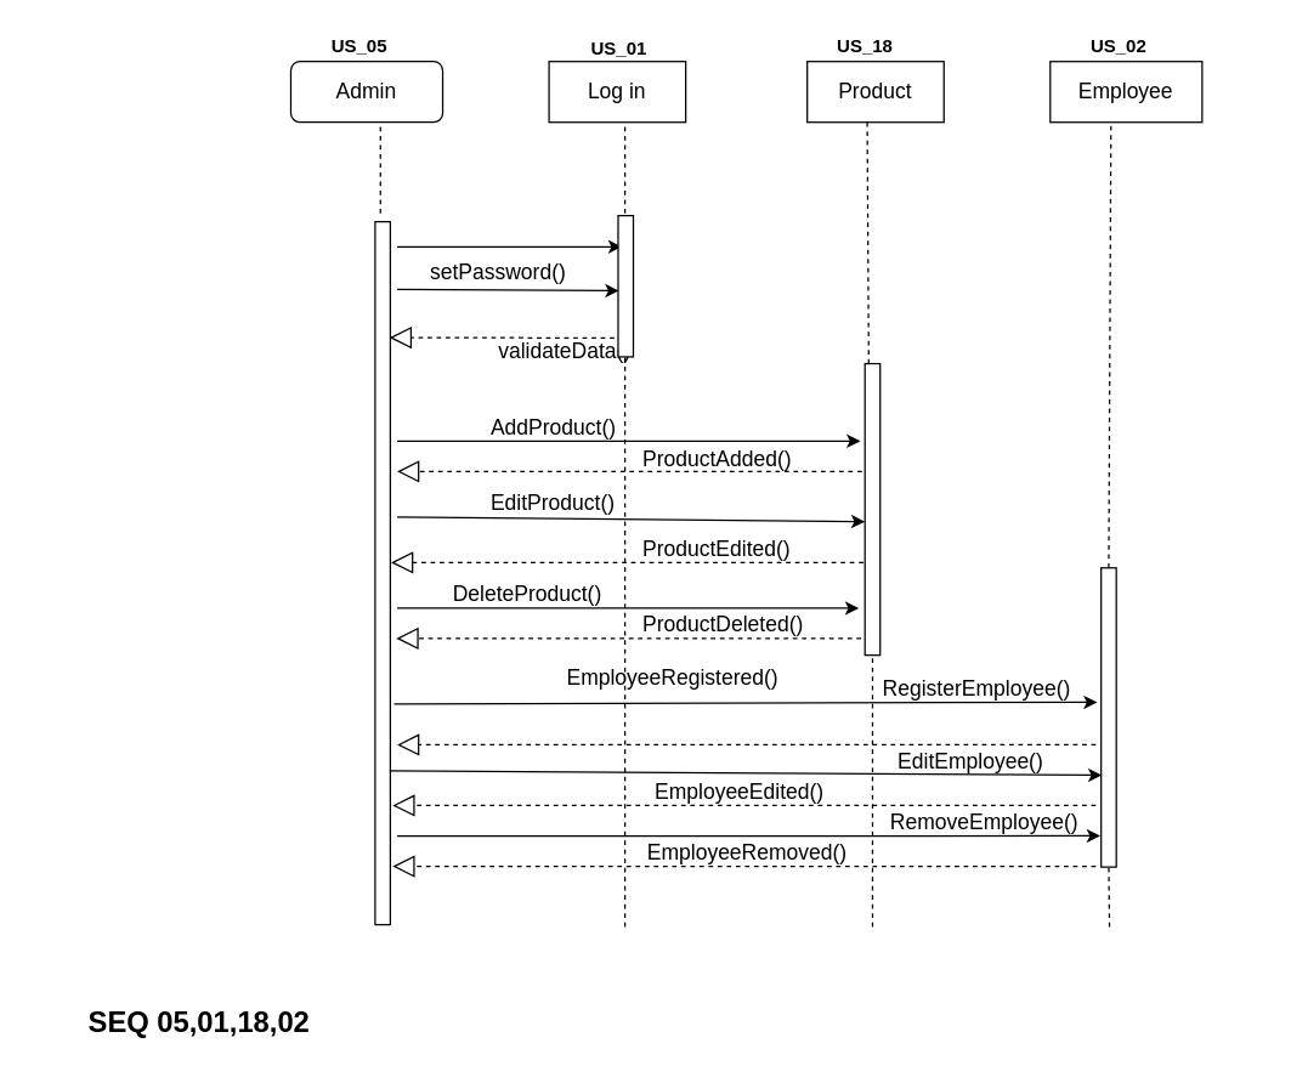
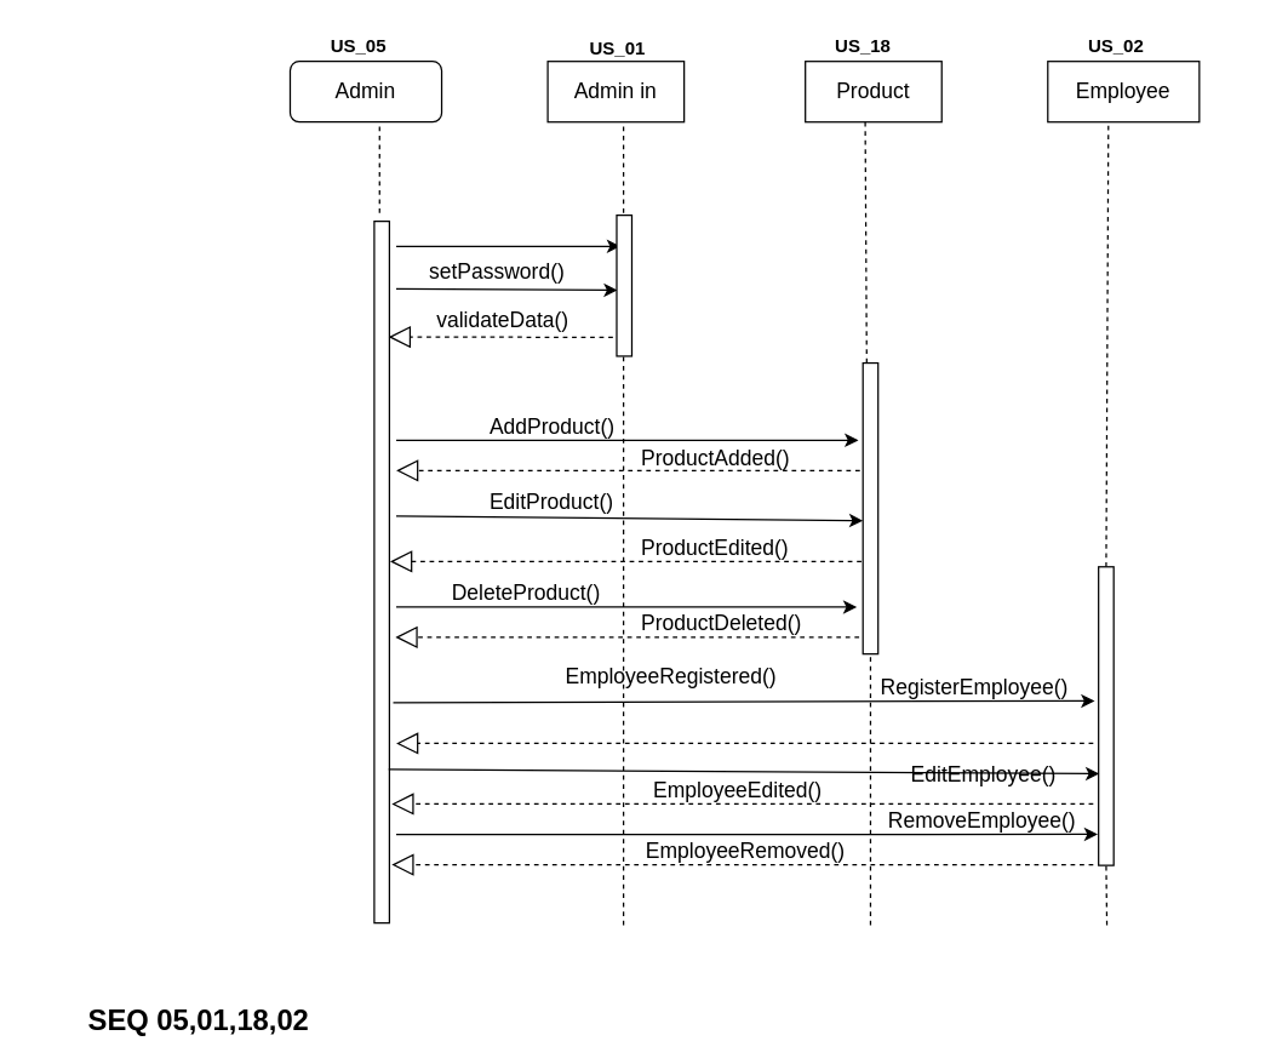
- <mxCell id="3" value="Log in" style="rounded=0;whiteSpace=wrap;html=1;fontSize=14;" parent="1" vertex="1"><mxGeometry x="361" y="40" width="90" height="40" as="geometry" /></mxCell>
+ <mxCell id="3" value="Admin in" style="rounded=0;whiteSpace=wrap;html=1;fontSize=14;" parent="1" vertex="1"><mxGeometry x="361" y="40" width="90" height="40" as="geometry" /></mxCell>
- <mxCell id="15" value="validateData()" style="text;html=1;resizable=0;points=[];autosize=1;align=left;verticalAlign=top;spacingTop=-4;fontSize=14;" parent="1" vertex="1"><mxGeometry x="326" y="220" width="100" height="20" as="geometry" /></mxCell>
+ <mxCell id="15" value="validateData()" style="text;html=1;resizable=0;points=[];autosize=1;align=left;verticalAlign=top;spacingTop=-4;fontSize=14;" parent="1" vertex="1"><mxGeometry x="286" y="200" width="100" height="20" as="geometry" /></mxCell>
- <mxCell id="38" value="EditEmployee()" style="text;html=1;resizable=0;points=[];autosize=1;align=left;verticalAlign=top;spacingTop=-4;fontSize=14;" parent="1" vertex="1"><mxGeometry x="589" y="490" width="110" height="20" as="geometry" /></mxCell>
+ <mxCell id="38" value="EditEmployee()" style="text;html=1;resizable=0;points=[];autosize=1;align=left;verticalAlign=top;spacingTop=-4;fontSize=14;" parent="1" vertex="1"><mxGeometry x="599" y="500" width="110" height="20" as="geometry" /></mxCell>
